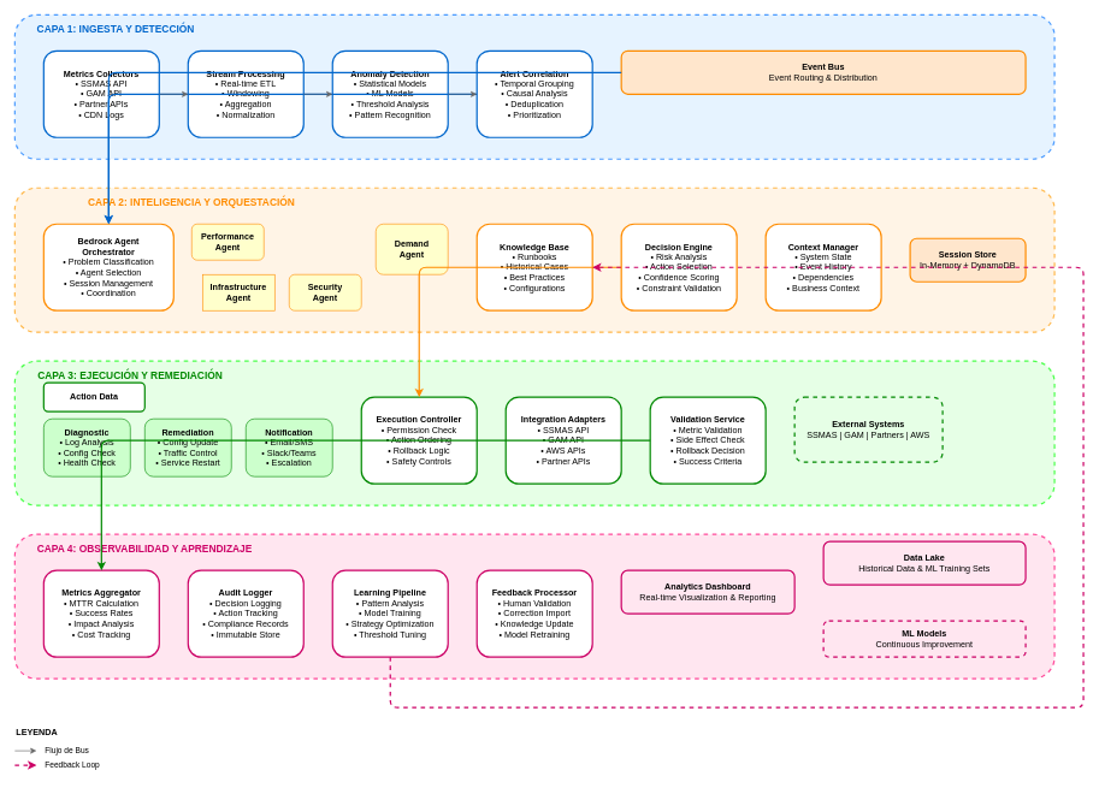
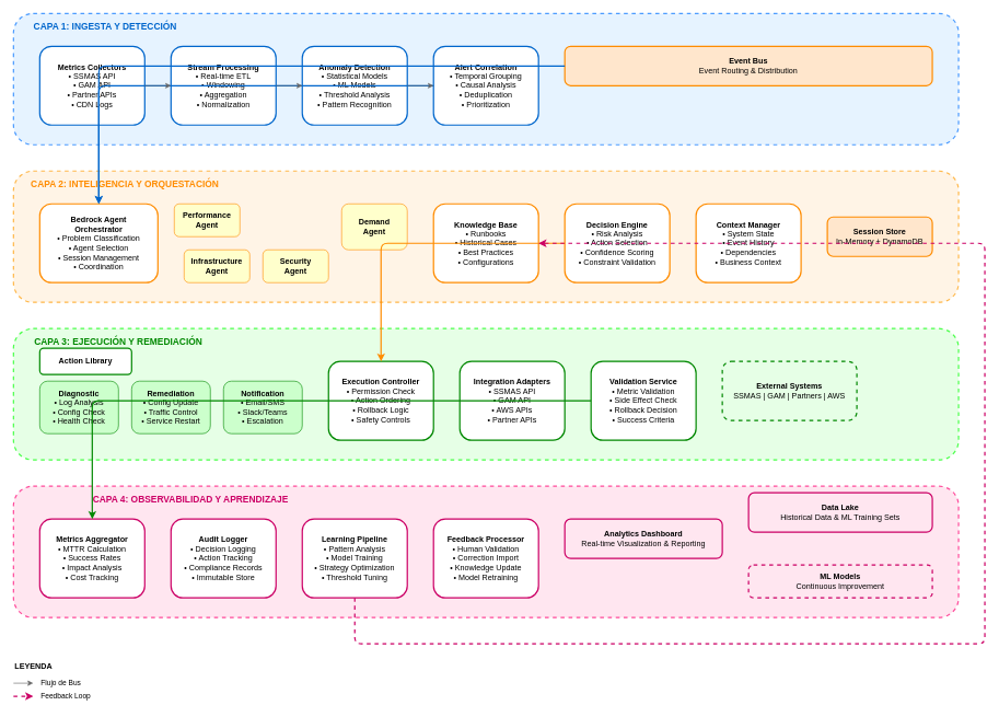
- <mxCell id="5" value="&lt;b&gt;CAPA 2: INTELIGENCIA Y ORQUESTACIÓN&lt;/b&gt;" style="text;html=1;strokeColor=none;fillColor=none;align=center;verticalAlign=middle;whiteSpace=wrap;rounded=0;fontSize=14;fontColor=#FF8C00;" vertex="1" parent="1"><mxGeometry x="95" y="265" width="340" height="30" as="geometry" /></mxCell>
+ <mxCell id="5" value="&lt;b&gt;CAPA 2: INTELIGENCIA Y ORQUESTACIÓN&lt;/b&gt;" style="text;html=1;strokeColor=none;fillColor=none;align=center;verticalAlign=middle;whiteSpace=wrap;rounded=0;fontSize=14;fontColor=#FF8C00;" vertex="1" parent="1"><mxGeometry x="20" y="265" width="340" height="30" as="geometry" /></mxCell>
- <mxCell id="18" value="&lt;b&gt;Infrastructure&lt;/b&gt;&lt;br&gt;&lt;b&gt;Agent&lt;/b&gt;" style="whiteSpace=wrap;html=1;fillColor=#FFFFCC;strokeColor=#FF8C00;strokeWidth=1;rounded=0;" vertex="1" parent="1"><mxGeometry x="280" y="380" width="100" height="50" as="geometry" /></mxCell>
+ <mxCell id="18" value="&lt;b&gt;Infrastructure&lt;/b&gt;&lt;br&gt;&lt;b&gt;Agent&lt;/b&gt;" style="rounded=1;whiteSpace=wrap;html=1;fillColor=#FFFFCC;strokeColor=#FF8C00;strokeWidth=1;" vertex="1" parent="1"><mxGeometry x="280" y="380" width="100" height="50" as="geometry" /></mxCell>
- <mxCell id="24" value="&lt;b&gt;Action Data&lt;/b&gt;" style="rounded=1;whiteSpace=wrap;html=1;fillColor=#FFFFFF;strokeColor=#008800;strokeWidth=2;" vertex="1" parent="1"><mxGeometry x="60" y="530" width="140" height="40" as="geometry" /></mxCell>
+ <mxCell id="24" value="&lt;b&gt;Action Library&lt;/b&gt;" style="rounded=1;whiteSpace=wrap;html=1;fillColor=#FFFFFF;strokeColor=#008800;strokeWidth=2;" vertex="1" parent="1"><mxGeometry x="60" y="530" width="140" height="40" as="geometry" /></mxCell>
- <mxCell id="9" value="&lt;b&gt;CAPA 4: OBSERVABILIDAD Y APRENDIZAJE&lt;/b&gt;" style="text;html=1;strokeColor=none;fillColor=none;align=center;verticalAlign=middle;whiteSpace=wrap;rounded=0;fontSize=14;fontColor=#CC0066;" vertex="1" parent="1"><mxGeometry x="20" y="745" width="360" height="30" as="geometry" /></mxCell>
+ <mxCell id="9" value="&lt;b&gt;CAPA 4: OBSERVABILIDAD Y APRENDIZAJE&lt;/b&gt;" style="text;html=1;strokeColor=none;fillColor=none;align=center;verticalAlign=middle;whiteSpace=wrap;rounded=0;fontSize=14;fontColor=#CC0066;" vertex="1" parent="1"><mxGeometry x="110" y="745" width="360" height="30" as="geometry" /></mxCell>
